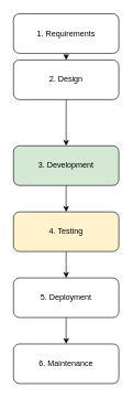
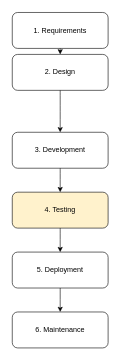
- <mxCell id="4" value="3. Development" style="rounded=1;whiteSpace=wrap;html=1;fillColor=#d5e8d4;" vertex="1" parent="1"><mxGeometry x="20" y="220" width="160" height="60" as="geometry" /></mxCell>
+ <mxCell id="4" value="3. Development" style="rounded=1;whiteSpace=wrap;html=1;" vertex="1" parent="1"><mxGeometry x="20" y="220" width="160" height="60" as="geometry" /></mxCell>
